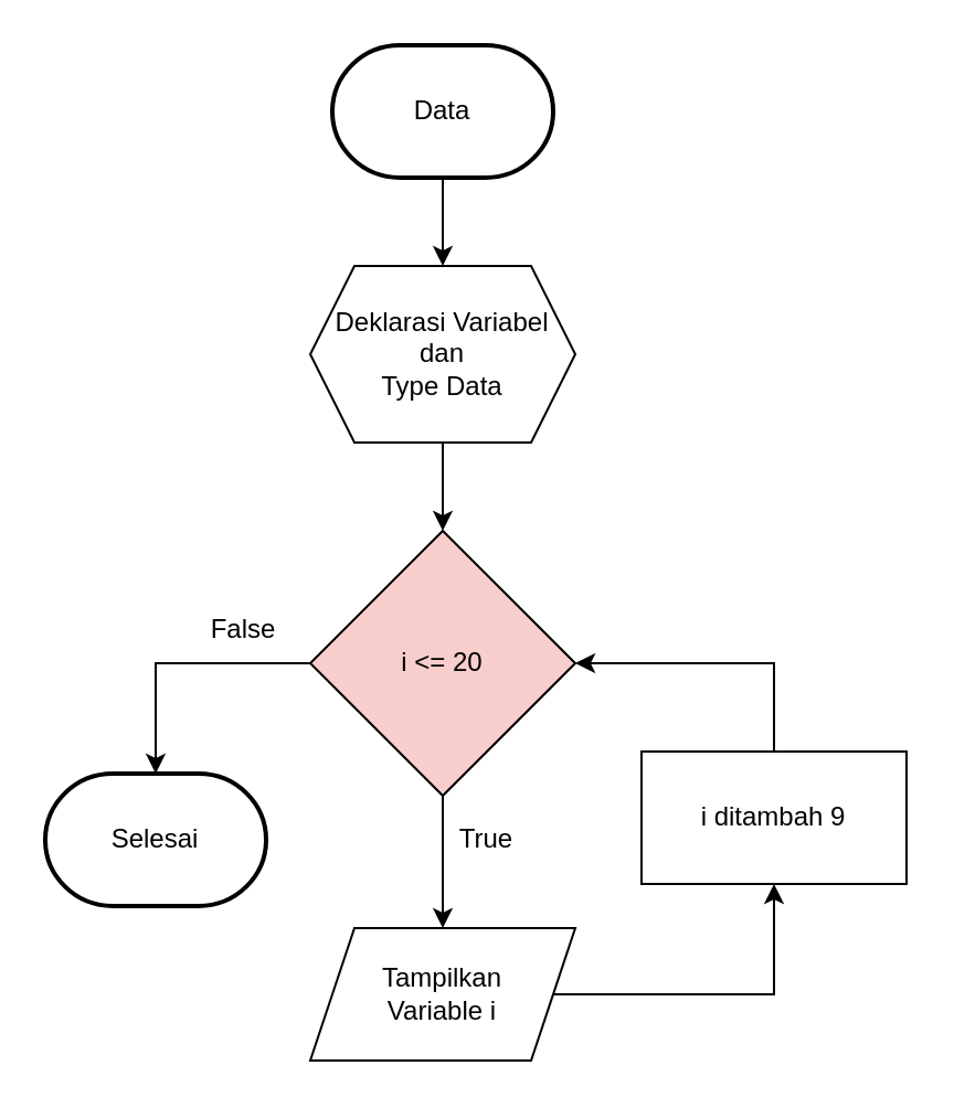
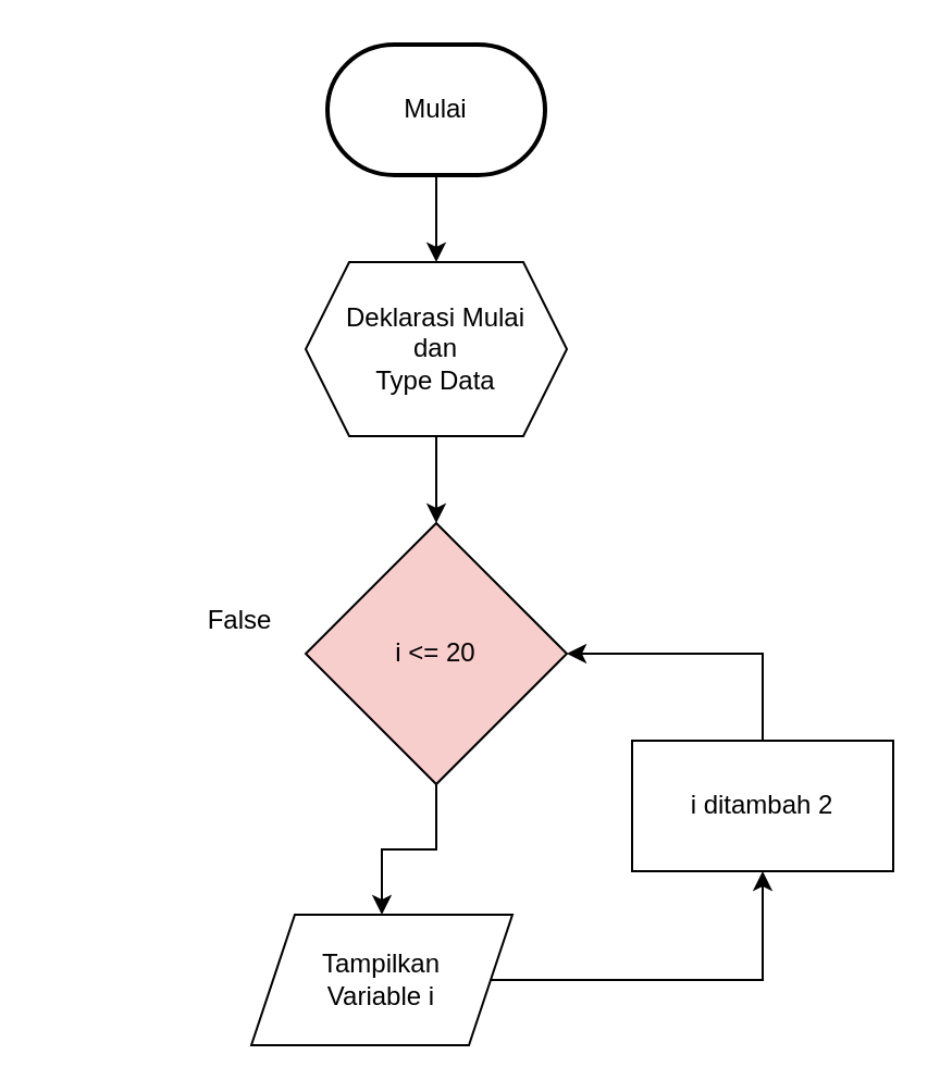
- <mxCell id="4" value="Data" style="strokeWidth=2;html=1;shape=mxgraph.flowchart.terminator;whiteSpace=wrap;" vertex="1" parent="1"><mxGeometry x="150" y="20" width="100" height="60" as="geometry" /></mxCell>
+ <mxCell id="4" value="Mulai" style="strokeWidth=2;html=1;shape=mxgraph.flowchart.terminator;whiteSpace=wrap;" vertex="1" parent="1"><mxGeometry x="150" y="20" width="100" height="60" as="geometry" /></mxCell>
- <mxCell id="6" value="Deklarasi Variabel&lt;br&gt;dan&lt;br&gt;Type Data" style="shape=hexagon;perimeter=hexagonPerimeter2;whiteSpace=wrap;html=1;fixedSize=1;" vertex="1" parent="1"><mxGeometry x="140" y="120" width="120" height="80" as="geometry" /></mxCell>
+ <mxCell id="6" value="Deklarasi Mulai&lt;br&gt;dan&lt;br&gt;Type Data" style="shape=hexagon;perimeter=hexagonPerimeter2;whiteSpace=wrap;html=1;fixedSize=1;" vertex="1" parent="1"><mxGeometry x="140" y="120" width="120" height="80" as="geometry" /></mxCell>
- <mxCell id="14" style="edgeStyle=orthogonalEdgeStyle;rounded=0;orthogonalLoop=1;jettySize=auto;html=1;entryX=0.5;entryY=0;entryDx=0;entryDy=0;entryPerimeter=0;" edge="1" parent="1" source="8" target="2"><mxGeometry relative="1" as="geometry" /></mxCell>
- <mxCell id="12" value="i ditambah 9" style="rounded=0;whiteSpace=wrap;html=1;" vertex="1" parent="1"><mxGeometry x="290" y="340" width="120" height="60" as="geometry" /></mxCell>
+ <mxCell id="12" value="i ditambah 2" style="rounded=0;whiteSpace=wrap;html=1;" vertex="1" parent="1"><mxGeometry x="290" y="340" width="120" height="60" as="geometry" /></mxCell>
- <mxCell id="2" value="Selesai" style="strokeWidth=2;html=1;shape=mxgraph.flowchart.terminator;whiteSpace=wrap;" vertex="1" parent="1"><mxGeometry x="20" y="350" width="100" height="60" as="geometry" /></mxCell>
- <mxCell id="15" value="True" style="text;html=1;align=center;verticalAlign=middle;whiteSpace=wrap;rounded=0;" vertex="1" parent="1"><mxGeometry x="190" y="365" width="60" height="30" as="geometry" /></mxCell>
- <mxCell id="10" value="Tampilkan&lt;br&gt;Variable i" style="shape=parallelogram;perimeter=parallelogramPerimeter;whiteSpace=wrap;html=1;fixedSize=1;" vertex="1" parent="1"><mxGeometry x="140" y="420" width="120" height="60" as="geometry" /></mxCell>
+ <mxCell id="10" value="Tampilkan&lt;br&gt;Variable i" style="shape=parallelogram;perimeter=parallelogramPerimeter;whiteSpace=wrap;html=1;fixedSize=1;" vertex="1" parent="1"><mxGeometry x="115" y="420" width="120" height="60" as="geometry" /></mxCell>
